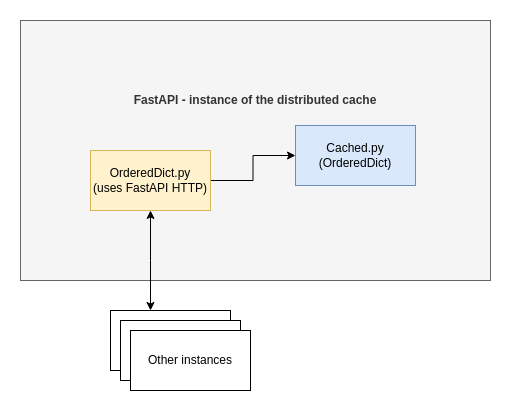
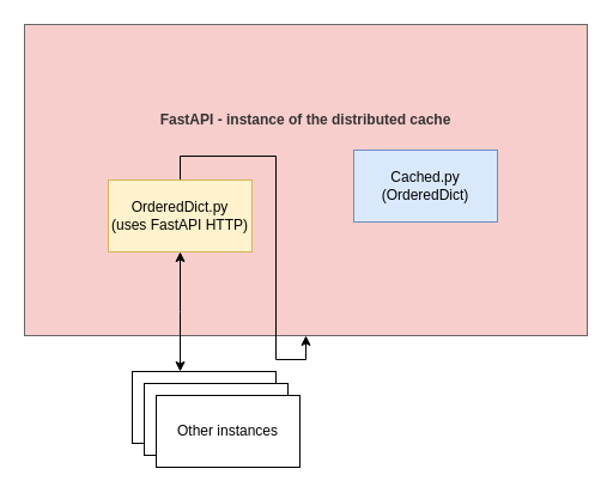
- <mxCell id="2" value="&lt;b&gt;FastAPI - instance of the distributed cache&lt;/b&gt;&lt;br&gt;&lt;br&gt;&lt;br&gt;&lt;br&gt;&lt;br&gt;&lt;br&gt;&lt;br&gt;&lt;br&gt;" style="rounded=0;whiteSpace=wrap;html=1;fillColor=#f5f5f5;strokeColor=#666666;fontColor=#333333;" vertex="1" parent="1"><mxGeometry x="20" y="20" width="470" height="260" as="geometry" /></mxCell>
+ <mxCell id="2" value="&lt;b&gt;FastAPI - instance of the distributed cache&lt;/b&gt;&lt;br&gt;&lt;br&gt;&lt;br&gt;&lt;br&gt;&lt;br&gt;&lt;br&gt;&lt;br&gt;&lt;br&gt;" style="rounded=0;whiteSpace=wrap;html=1;fillColor=#f8cecc;strokeColor=#666666;fontColor=#333333;" vertex="1" parent="1"><mxGeometry x="20" y="20" width="470" height="260" as="geometry" /></mxCell>
- <mxCell id="4" style="edgeStyle=orthogonalEdgeStyle;rounded=0;orthogonalLoop=1;jettySize=auto;html=1;entryX=0;entryY=0.5;entryDx=0;entryDy=0;" edge="1" parent="1" source="6" target="3"><mxGeometry relative="1" as="geometry" /></mxCell>
+ <mxCell id="4" style="edgeStyle=orthogonalEdgeStyle;rounded=0;orthogonalLoop=1;jettySize=auto;html=1;" edge="1" parent="1" source="6" target="2"><mxGeometry relative="1" as="geometry" /></mxCell>
